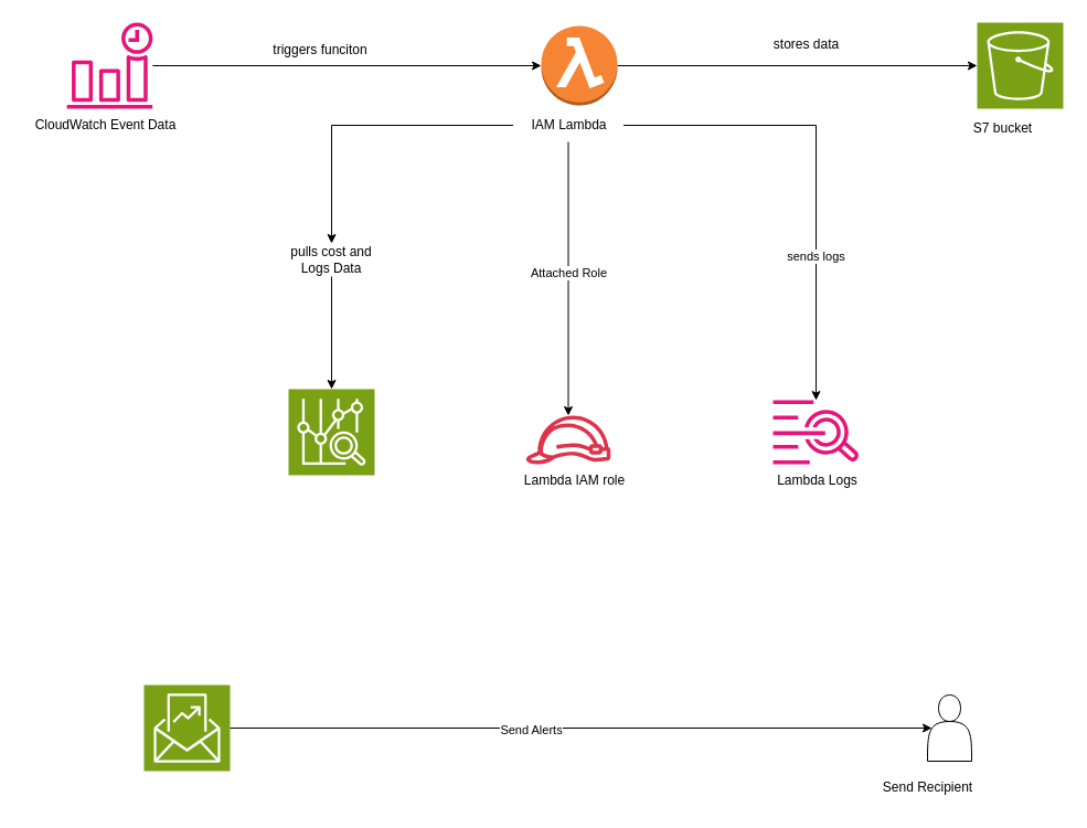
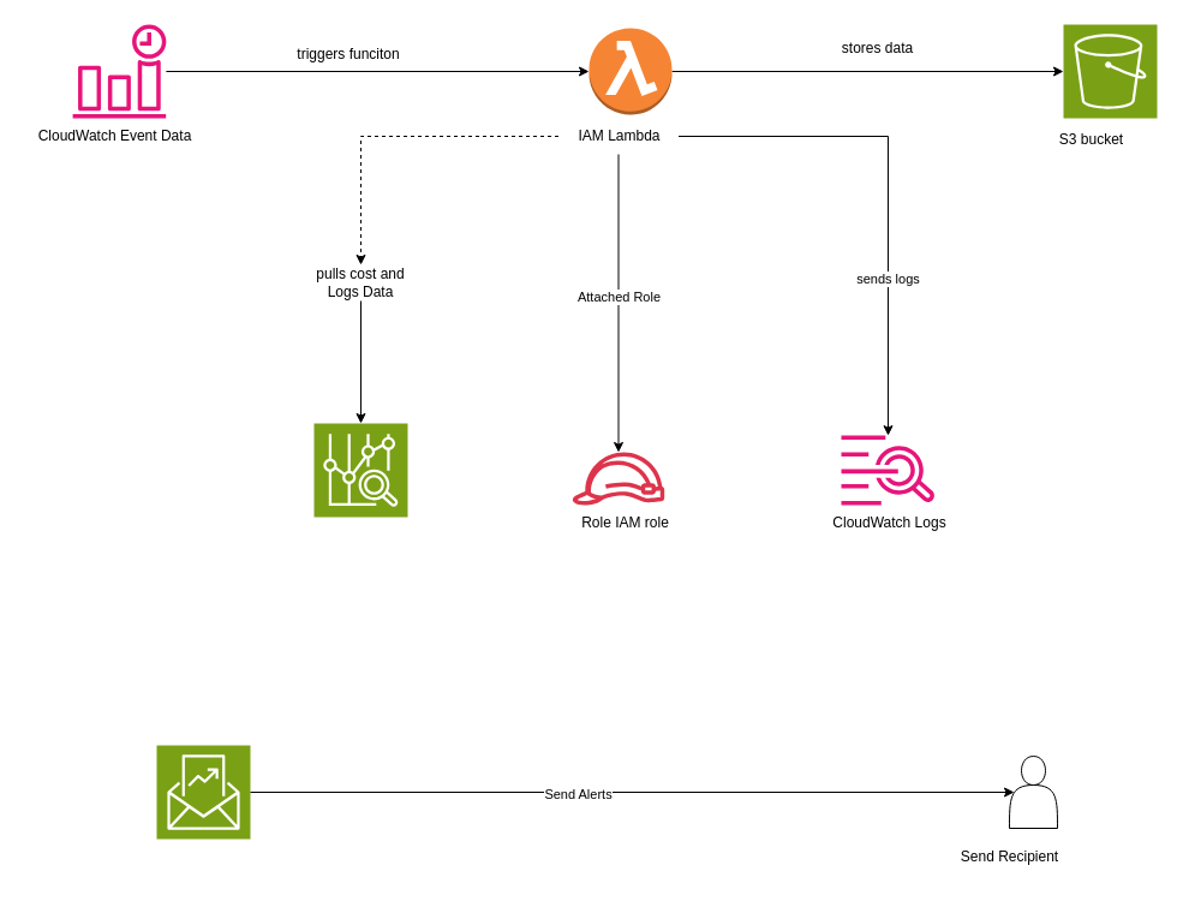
- <mxCell id="20" value="" style="edgeStyle=orthogonalEdgeStyle;rounded=0;orthogonalLoop=1;jettySize=auto;html=1;entryX=0.5;entryY=0;entryDx=0;entryDy=0;entryPerimeter=0;" edge="1" parent="1" source="11" target="21"><mxGeometry relative="1" as="geometry"><mxPoint x="465" y="113" as="sourcePoint" /><mxPoint x="290" y="352" as="targetPoint" /></mxGeometry></mxCell>
+ <mxCell id="20" value="" style="edgeStyle=orthogonalEdgeStyle;rounded=0;orthogonalLoop=1;jettySize=auto;html=1;entryX=0.5;entryY=0;entryDx=0;entryDy=0;entryPerimeter=0;dashed=1;" edge="1" parent="1" source="11" target="21"><mxGeometry relative="1" as="geometry"><mxPoint x="465" y="113" as="sourcePoint" /><mxPoint x="290" y="352" as="targetPoint" /></mxGeometry></mxCell>
- <mxCell id="13" value="S7 bucket" style="text;html=1;align=center;verticalAlign=middle;resizable=0;points=[];autosize=1;strokeColor=none;fillColor=none;" vertex="1" parent="1"><mxGeometry x="868" y="101" width="80" height="30" as="geometry" /></mxCell>
+ <mxCell id="13" value="S3 bucket" style="text;html=1;align=center;verticalAlign=middle;resizable=0;points=[];autosize=1;strokeColor=none;fillColor=none;" vertex="1" parent="1"><mxGeometry x="868" y="101" width="80" height="30" as="geometry" /></mxCell>
- <mxCell id="23" value="Lambda IAM role" style="text;html=1;align=center;verticalAlign=middle;resizable=0;points=[];autosize=1;strokeColor=none;fillColor=none;" vertex="1" parent="1"><mxGeometry x="464.5" y="420" width="110" height="30" as="geometry" /></mxCell>
+ <mxCell id="23" value="Role IAM role" style="text;html=1;align=center;verticalAlign=middle;resizable=0;points=[];autosize=1;strokeColor=none;fillColor=none;" vertex="1" parent="1"><mxGeometry x="464.5" y="420" width="110" height="30" as="geometry" /></mxCell>
- <mxCell id="18" value="Lambda Logs" style="text;html=1;align=center;verticalAlign=middle;resizable=0;points=[];autosize=1;strokeColor=none;fillColor=none;" vertex="1" parent="1"><mxGeometry x="680" y="420" width="120" height="30" as="geometry" /></mxCell>
+ <mxCell id="18" value="CloudWatch Logs" style="text;html=1;align=center;verticalAlign=middle;resizable=0;points=[];autosize=1;strokeColor=none;fillColor=none;" vertex="1" parent="1"><mxGeometry x="680" y="420" width="120" height="30" as="geometry" /></mxCell>
